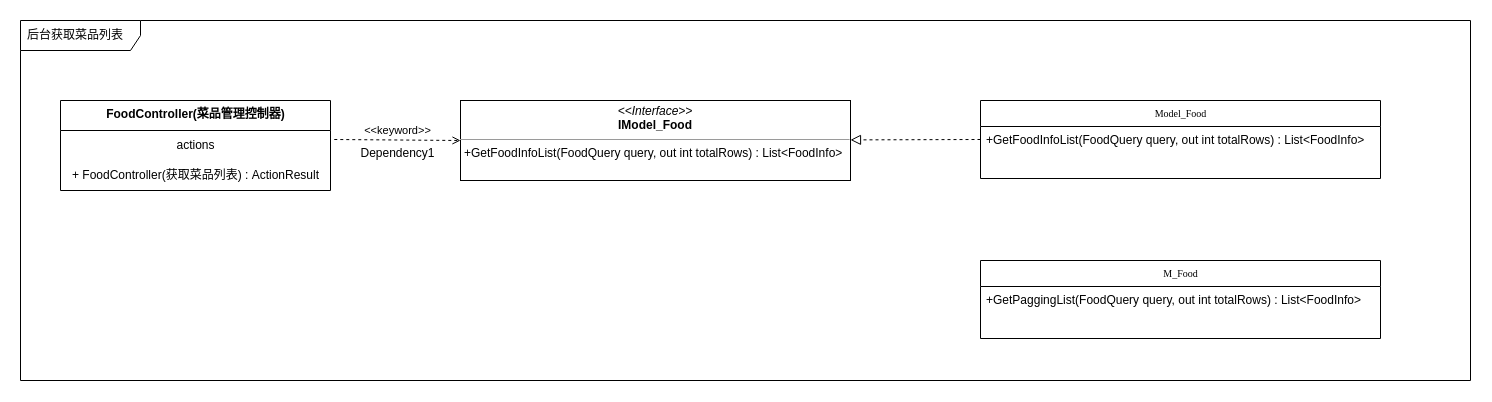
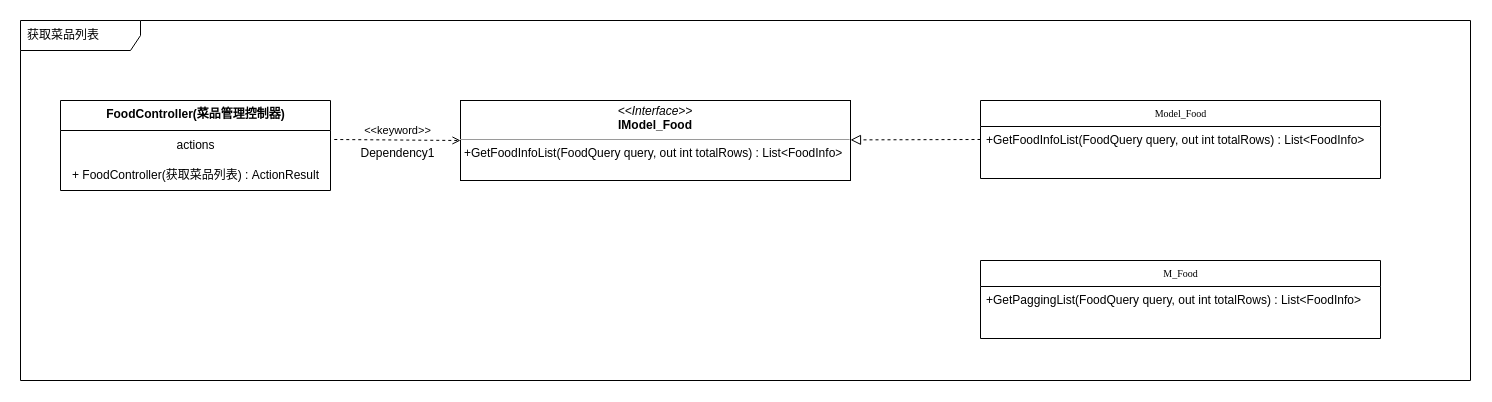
- <mxCell id="2" value="后台获取菜品列表" style="shape=umlFrame;whiteSpace=wrap;html=1;width=120;height=30;boundedLbl=1;verticalAlign=middle;align=left;spacingLeft=5;" vertex="1" parent="1"><mxGeometry x="20" y="20" width="1450" height="360" as="geometry" /></mxCell>
+ <mxCell id="2" value="获取菜品列表" style="shape=umlFrame;whiteSpace=wrap;html=1;width=120;height=30;boundedLbl=1;verticalAlign=middle;align=left;spacingLeft=5;" vertex="1" parent="1"><mxGeometry x="20" y="20" width="1450" height="360" as="geometry" /></mxCell>
